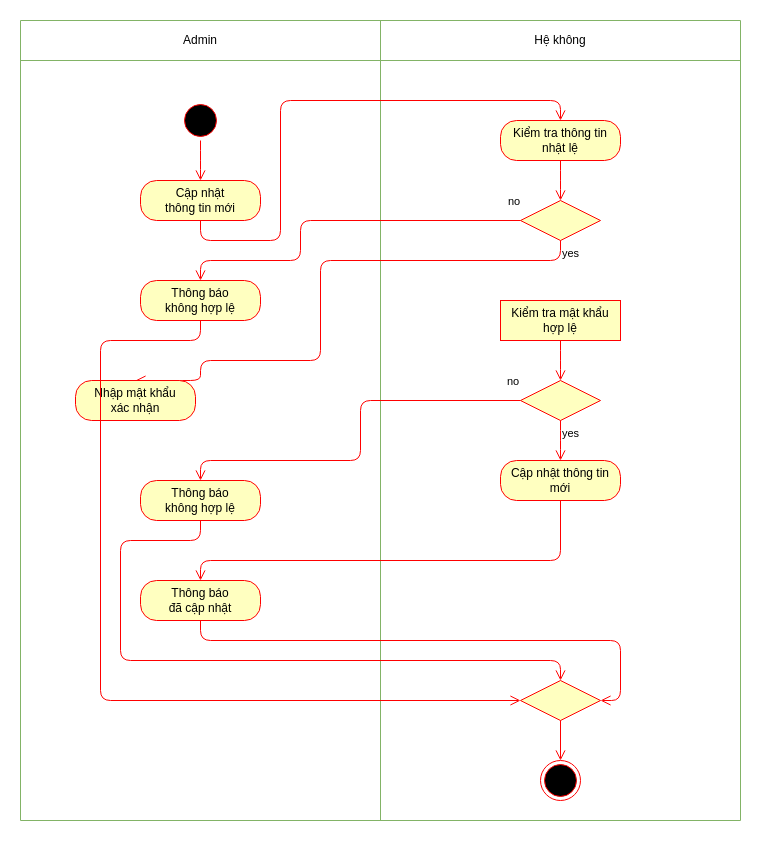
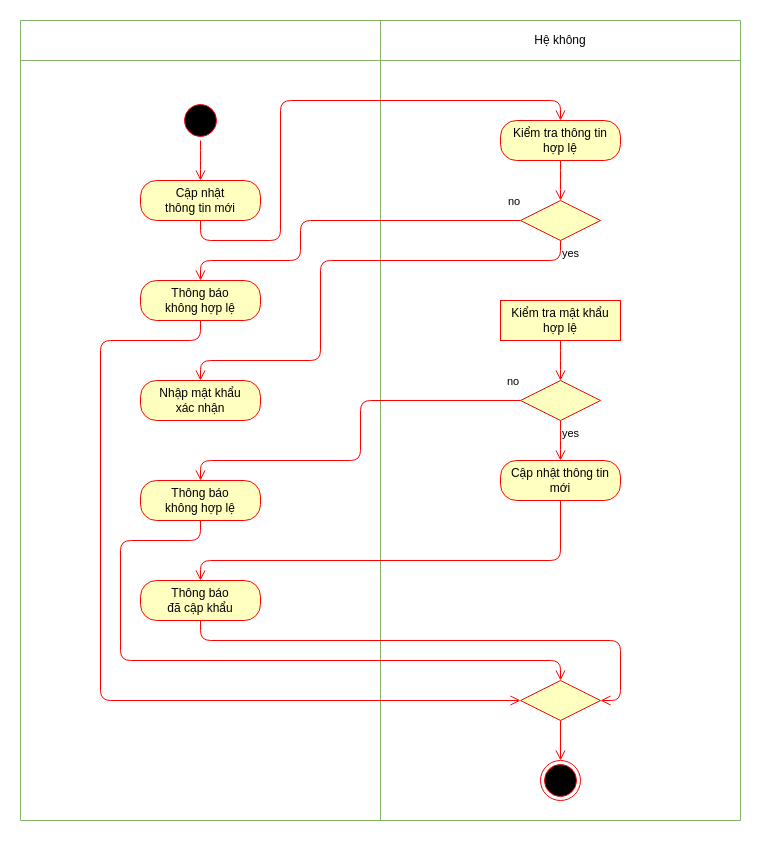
- <mxCell id="4" value="Admin" style="text;html=1;strokeColor=none;fillColor=none;align=center;verticalAlign=middle;whiteSpace=wrap;rounded=0;" vertex="1" parent="1"><mxGeometry x="160" y="30" width="80" height="20" as="geometry" /></mxCell>
- <mxCell id="14" value="Kiểm tra thông tin&lt;br&gt;nhật lệ" style="rounded=1;whiteSpace=wrap;html=1;arcSize=40;fontColor=#000000;fillColor=#ffffc0;strokeColor=#ff0000;" vertex="1" parent="1"><mxGeometry x="500" y="120" width="120" height="40" as="geometry" /></mxCell>
+ <mxCell id="14" value="Kiểm tra thông tin&lt;br&gt;hợp lệ" style="rounded=1;whiteSpace=wrap;html=1;arcSize=40;fontColor=#000000;fillColor=#ffffc0;strokeColor=#ff0000;" vertex="1" parent="1"><mxGeometry x="500" y="120" width="120" height="40" as="geometry" /></mxCell>
- <mxCell id="20" value="Nhập mật khẩu&lt;br&gt;xác nhận" style="rounded=1;whiteSpace=wrap;html=1;arcSize=40;fontColor=#000000;fillColor=#ffffc0;strokeColor=#ff0000;" vertex="1" parent="1"><mxGeometry x="75" y="380" width="120" height="40" as="geometry" /></mxCell>
+ <mxCell id="20" value="Nhập mật khẩu&lt;br&gt;xác nhận" style="rounded=1;whiteSpace=wrap;html=1;arcSize=40;fontColor=#000000;fillColor=#ffffc0;strokeColor=#ff0000;" vertex="1" parent="1"><mxGeometry x="140" y="380" width="120" height="40" as="geometry" /></mxCell>
- <mxCell id="32" value="Thông báo&lt;br&gt;đã cập nhật" style="rounded=1;whiteSpace=wrap;html=1;arcSize=40;fontColor=#000000;fillColor=#ffffc0;strokeColor=#ff0000;" vertex="1" parent="1"><mxGeometry x="140" y="580" width="120" height="40" as="geometry" /></mxCell>
+ <mxCell id="32" value="Thông báo&lt;br&gt;đã cập khẩu" style="rounded=1;whiteSpace=wrap;html=1;arcSize=40;fontColor=#000000;fillColor=#ffffc0;strokeColor=#ff0000;" vertex="1" parent="1"><mxGeometry x="140" y="580" width="120" height="40" as="geometry" /></mxCell>
